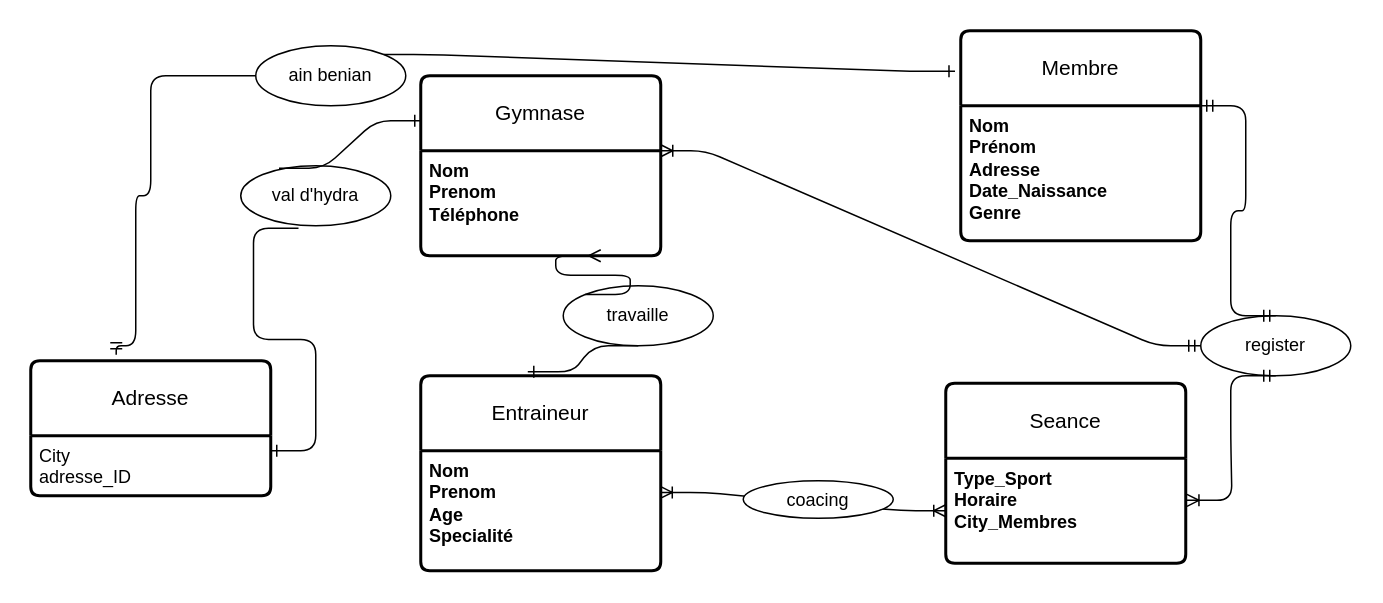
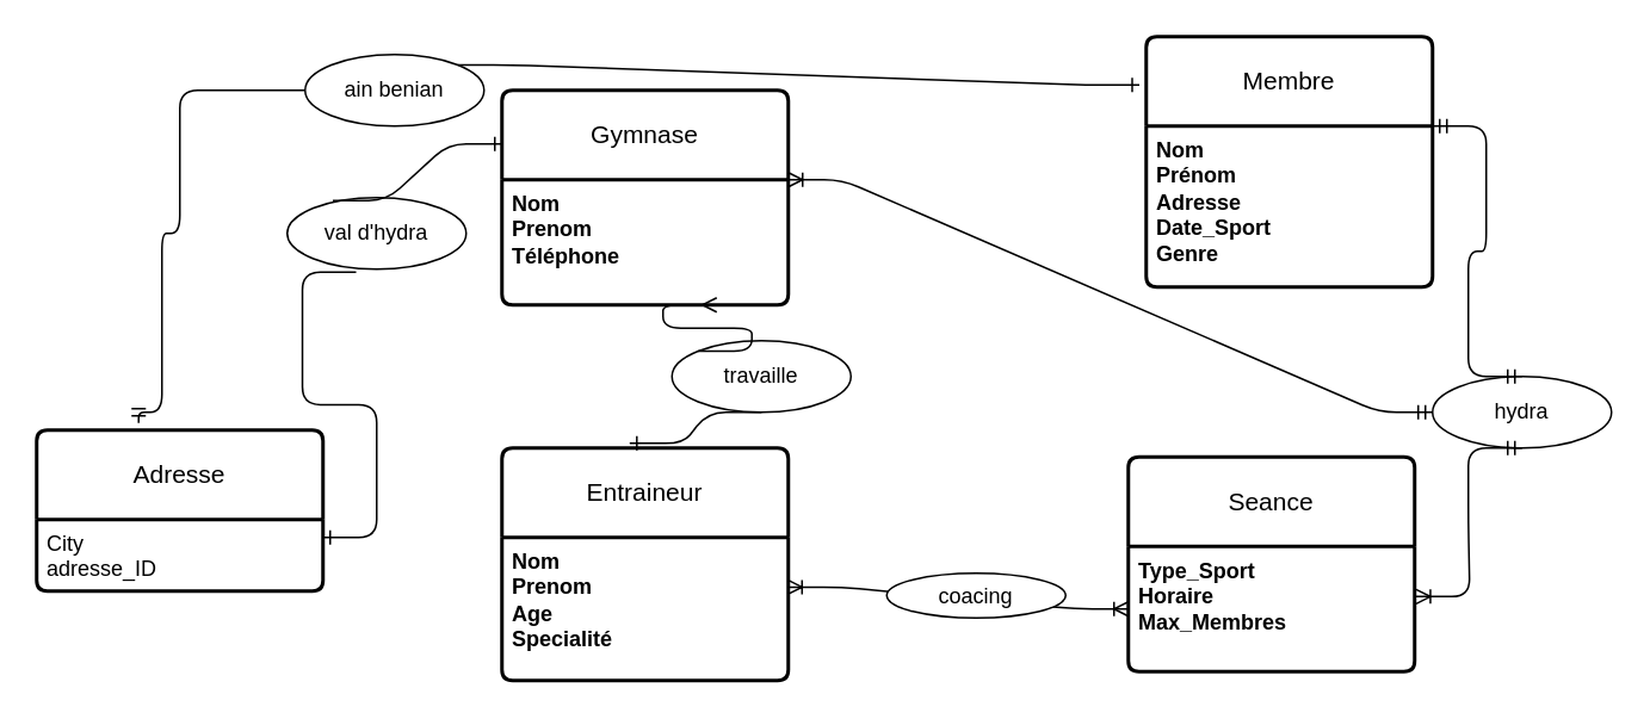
- <mxCell id="5" value="&lt;div&gt;&lt;strong data-end=&quot;587&quot; data-start=&quot;574&quot;&gt;Nom&lt;/strong&gt;&lt;/div&gt;&lt;div&gt;&lt;strong data-end=&quot;587&quot; data-start=&quot;574&quot;&gt;Prénom&lt;/strong&gt;&lt;/div&gt;&lt;div&gt;&lt;strong data-end=&quot;587&quot; data-start=&quot;574&quot;&gt;Adresse&lt;/strong&gt;&lt;/div&gt;&lt;div&gt;&lt;strong data-end=&quot;587&quot; data-start=&quot;574&quot;&gt;Date_Naissance&lt;/strong&gt;&lt;/div&gt;&lt;div&gt;&lt;strong data-end=&quot;587&quot; data-start=&quot;574&quot;&gt;&lt;strong data-end=&quot;827&quot; data-start=&quot;818&quot;&gt;Genre&lt;/strong&gt;&lt;/strong&gt;&lt;/div&gt;" style="align=left;strokeColor=none;fillColor=none;spacingLeft=4;fontSize=12;verticalAlign=top;resizable=0;rotatable=0;part=1;html=1;" parent="4" vertex="1"><mxGeometry y="50" width="160" height="90" as="geometry" /></mxCell>
+ <mxCell id="5" value="&lt;div&gt;&lt;strong data-end=&quot;587&quot; data-start=&quot;574&quot;&gt;Nom&lt;/strong&gt;&lt;/div&gt;&lt;div&gt;&lt;strong data-end=&quot;587&quot; data-start=&quot;574&quot;&gt;Prénom&lt;/strong&gt;&lt;/div&gt;&lt;div&gt;&lt;strong data-end=&quot;587&quot; data-start=&quot;574&quot;&gt;Adresse&lt;/strong&gt;&lt;/div&gt;&lt;div&gt;&lt;strong data-end=&quot;587&quot; data-start=&quot;574&quot;&gt;Date_Sport&lt;/strong&gt;&lt;/div&gt;&lt;div&gt;&lt;strong data-end=&quot;587&quot; data-start=&quot;574&quot;&gt;&lt;strong data-end=&quot;827&quot; data-start=&quot;818&quot;&gt;Genre&lt;/strong&gt;&lt;/strong&gt;&lt;/div&gt;" style="align=left;strokeColor=none;fillColor=none;spacingLeft=4;fontSize=12;verticalAlign=top;resizable=0;rotatable=0;part=1;html=1;" parent="4" vertex="1"><mxGeometry y="50" width="160" height="90" as="geometry" /></mxCell>
- <mxCell id="17" value="register" style="ellipse;whiteSpace=wrap;html=1;align=center;" parent="1" vertex="1"><mxGeometry x="800" y="210" width="100" height="40" as="geometry" /></mxCell>
+ <mxCell id="17" value="hydra" style="ellipse;whiteSpace=wrap;html=1;align=center;" parent="1" vertex="1"><mxGeometry x="800" y="210" width="100" height="40" as="geometry" /></mxCell>
- <mxCell id="9" value="&lt;strong data-end=&quot;1050&quot; data-start=&quot;1036&quot;&gt;Type_Sport&lt;/strong&gt;&lt;div&gt;&lt;strong data-end=&quot;1050&quot; data-start=&quot;1036&quot;&gt;&lt;strong data-end=&quot;1138&quot; data-start=&quot;1127&quot;&gt;Horaire&lt;/strong&gt;&lt;/strong&gt;&lt;/div&gt;&lt;div&gt;&lt;strong data-end=&quot;1050&quot; data-start=&quot;1036&quot;&gt;&lt;strong data-end=&quot;1138&quot; data-start=&quot;1127&quot;&gt;&lt;strong data-end=&quot;1191&quot; data-start=&quot;1176&quot;&gt;City_Membres&lt;/strong&gt;&lt;/strong&gt;&lt;/strong&gt;&lt;/div&gt;&lt;div&gt;&lt;strong data-end=&quot;1050&quot; data-start=&quot;1036&quot;&gt;&lt;strong data-end=&quot;1138&quot; data-start=&quot;1127&quot;&gt;&lt;br&gt;&lt;/strong&gt;&lt;/strong&gt;&lt;/div&gt;" style="align=left;strokeColor=none;fillColor=none;spacingLeft=4;fontSize=12;verticalAlign=top;resizable=0;rotatable=0;part=1;html=1;" parent="8" vertex="1"><mxGeometry y="50" width="160" height="70" as="geometry" /></mxCell>
+ <mxCell id="9" value="&lt;strong data-end=&quot;1050&quot; data-start=&quot;1036&quot;&gt;Type_Sport&lt;/strong&gt;&lt;div&gt;&lt;strong data-end=&quot;1050&quot; data-start=&quot;1036&quot;&gt;&lt;strong data-end=&quot;1138&quot; data-start=&quot;1127&quot;&gt;Horaire&lt;/strong&gt;&lt;/strong&gt;&lt;/div&gt;&lt;div&gt;&lt;strong data-end=&quot;1050&quot; data-start=&quot;1036&quot;&gt;&lt;strong data-end=&quot;1138&quot; data-start=&quot;1127&quot;&gt;&lt;strong data-end=&quot;1191&quot; data-start=&quot;1176&quot;&gt;Max_Membres&lt;/strong&gt;&lt;/strong&gt;&lt;/strong&gt;&lt;/div&gt;&lt;div&gt;&lt;strong data-end=&quot;1050&quot; data-start=&quot;1036&quot;&gt;&lt;strong data-end=&quot;1138&quot; data-start=&quot;1127&quot;&gt;&lt;br&gt;&lt;/strong&gt;&lt;/strong&gt;&lt;/div&gt;" style="align=left;strokeColor=none;fillColor=none;spacingLeft=4;fontSize=12;verticalAlign=top;resizable=0;rotatable=0;part=1;html=1;" parent="8" vertex="1"><mxGeometry y="50" width="160" height="70" as="geometry" /></mxCell>
